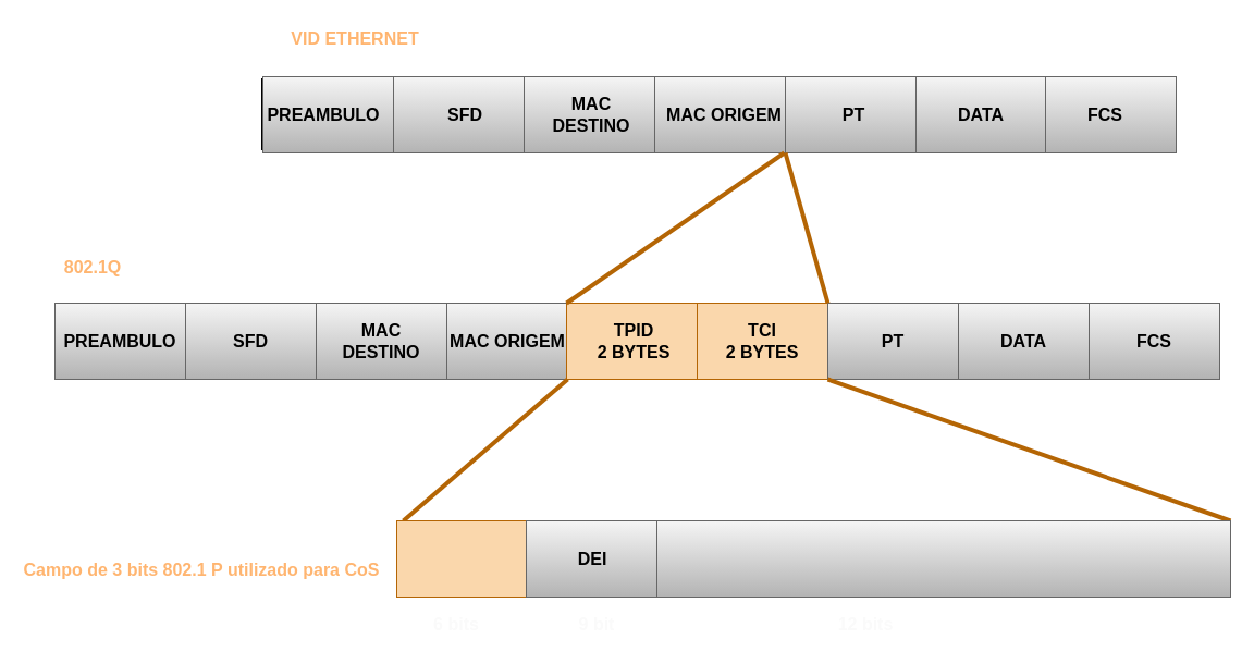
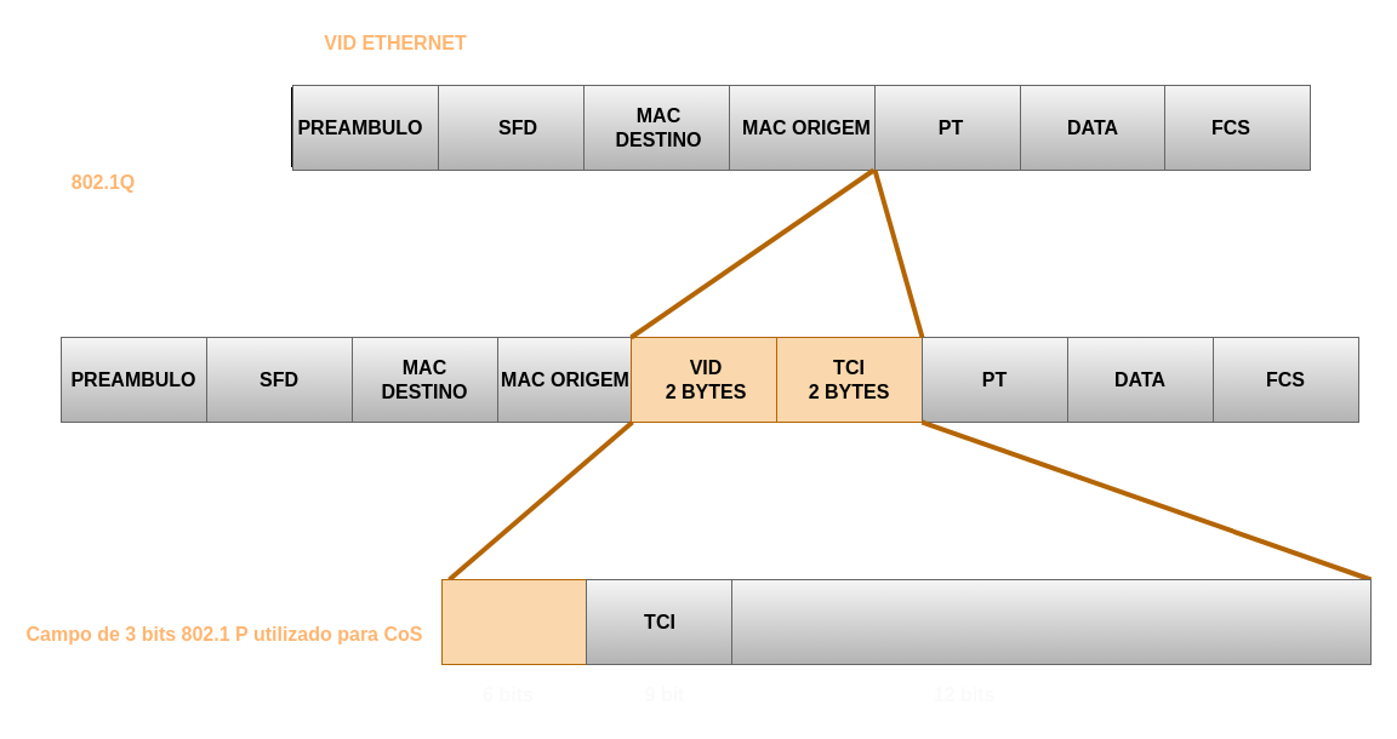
- <mxCell id="50" value="802.1Q" style="text;html=1;align=center;verticalAlign=middle;whiteSpace=wrap;rounded=0;fontSize=16;fontStyle=1;fontColor=#FFB570;" vertex="1" parent="1"><mxGeometry x="50" y="230" width="70" height="30" as="geometry" /></mxCell>
+ <mxCell id="50" value="802.1Q" style="text;html=1;align=center;verticalAlign=middle;whiteSpace=wrap;rounded=0;fontSize=16;fontStyle=1;fontColor=#FFB570;" vertex="1" parent="1"><mxGeometry x="50" y="135" width="70" height="30" as="geometry" /></mxCell>
- <mxCell id="17" value="TPID&lt;br&gt;2 BYTES" style="text;html=1;strokeColor=none;fillColor=none;align=center;verticalAlign=middle;whiteSpace=wrap;rounded=0;fontSize=16;fontStyle=1;fontColor=#000000;" vertex="1" parent="1"><mxGeometry x="527" y="298" width="110" height="30" as="geometry" /></mxCell>
+ <mxCell id="17" value="VID&lt;br&gt;2 BYTES" style="text;html=1;strokeColor=none;fillColor=none;align=center;verticalAlign=middle;whiteSpace=wrap;rounded=0;fontSize=16;fontStyle=1;fontColor=#000000;" vertex="1" parent="1"><mxGeometry x="527" y="298" width="110" height="30" as="geometry" /></mxCell>
- <mxCell id="27" value="DEI" style="text;html=1;strokeColor=none;fillColor=none;align=center;verticalAlign=middle;whiteSpace=wrap;rounded=0;fontSize=16;fontStyle=1;fontColor=#000000;" vertex="1" parent="1"><mxGeometry x="489" y="498" width="110" height="30" as="geometry" /></mxCell>
+ <mxCell id="27" value="TCI" style="text;html=1;strokeColor=none;fillColor=none;align=center;verticalAlign=middle;whiteSpace=wrap;rounded=0;fontSize=16;fontStyle=1;fontColor=#000000;" vertex="1" parent="1"><mxGeometry x="489" y="498" width="110" height="30" as="geometry" /></mxCell>
